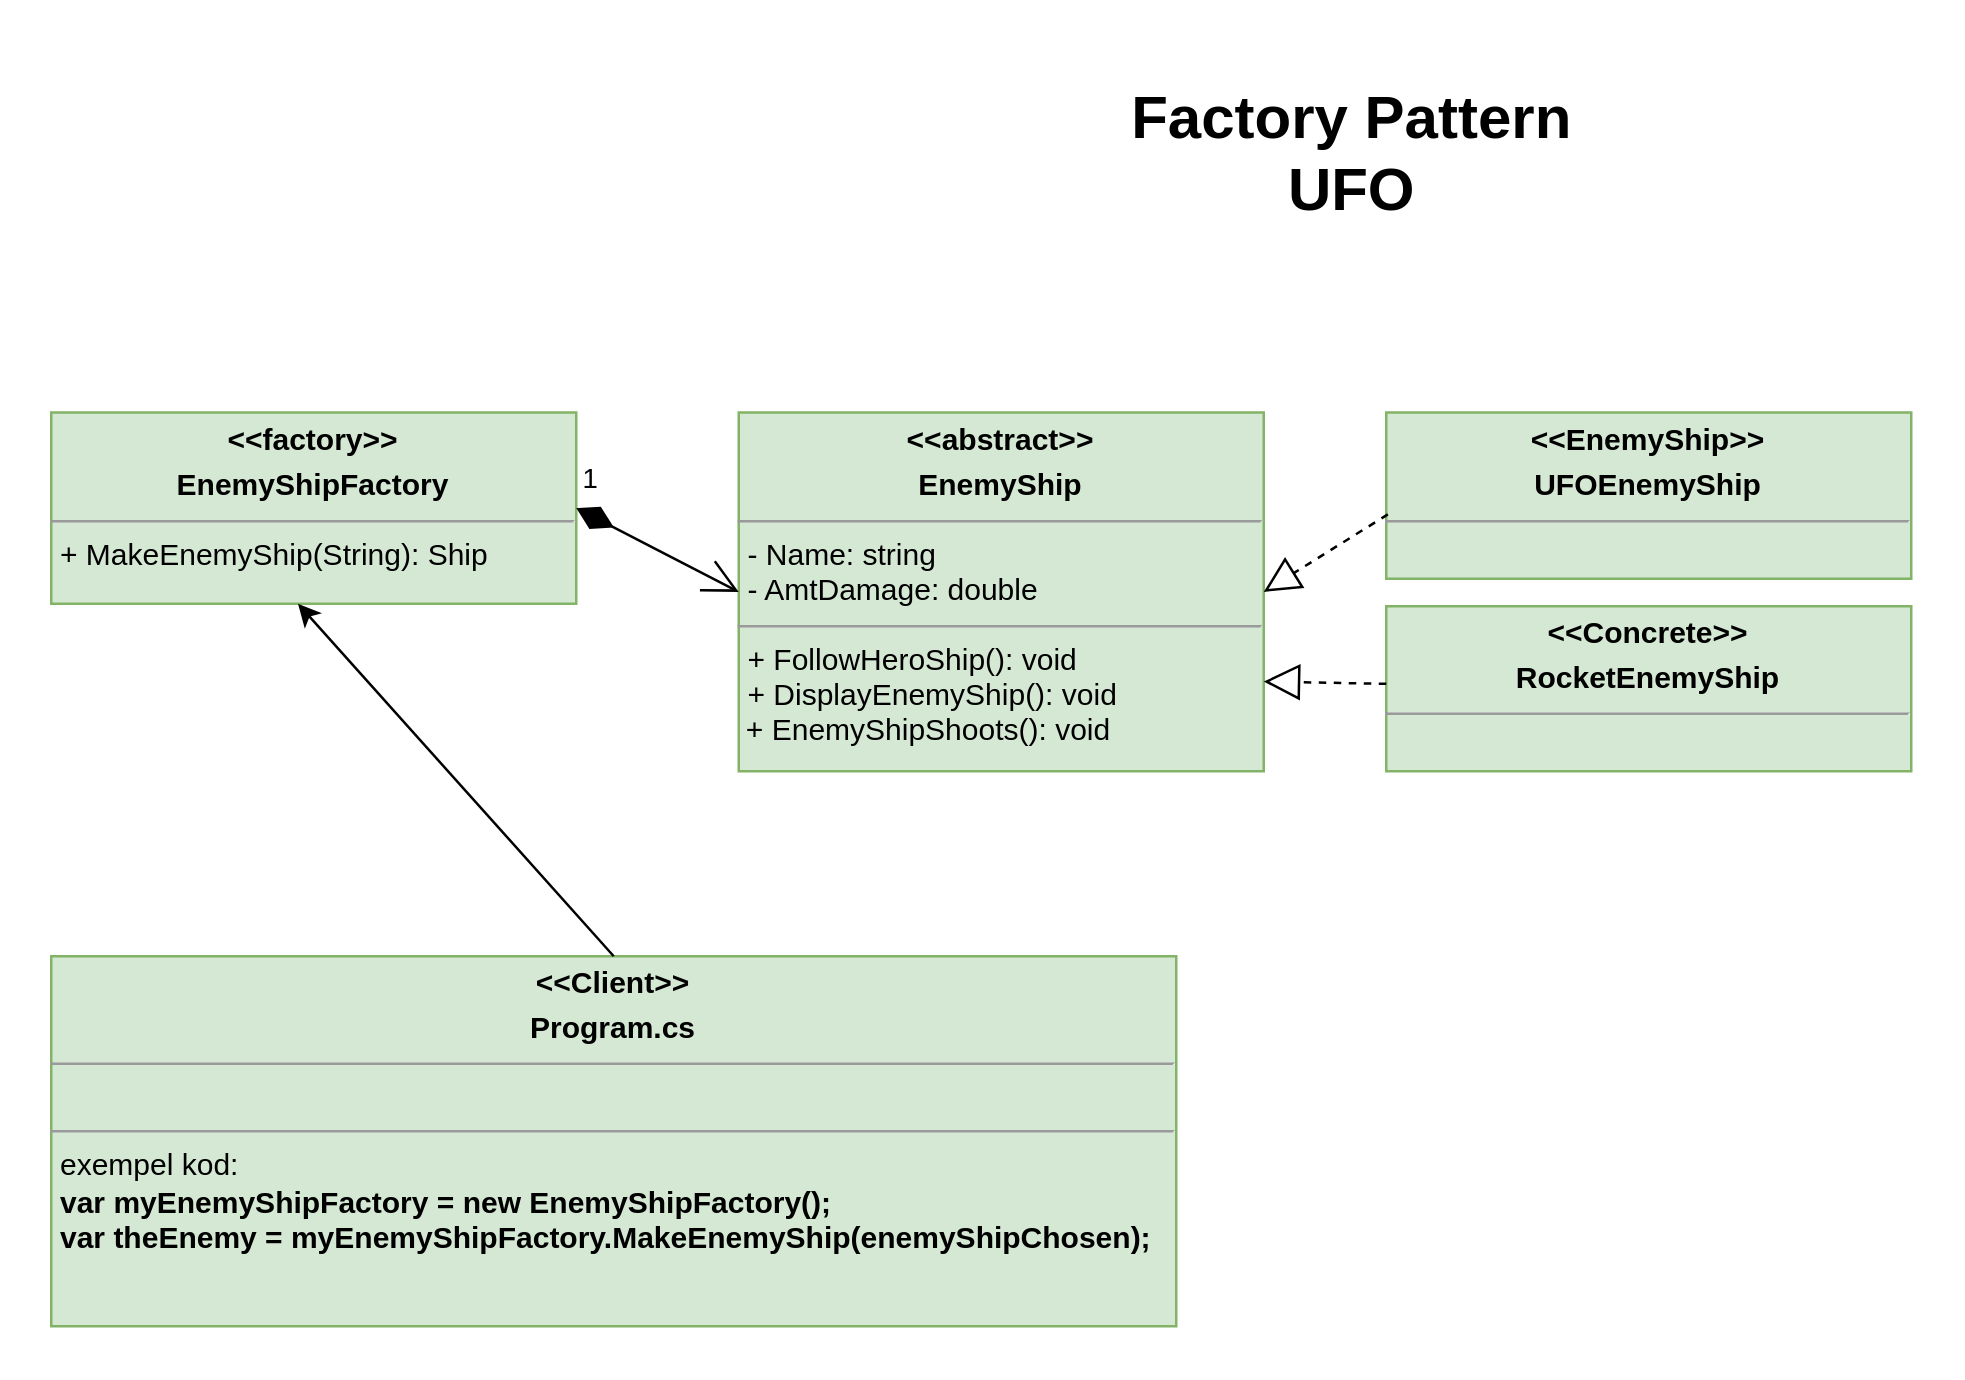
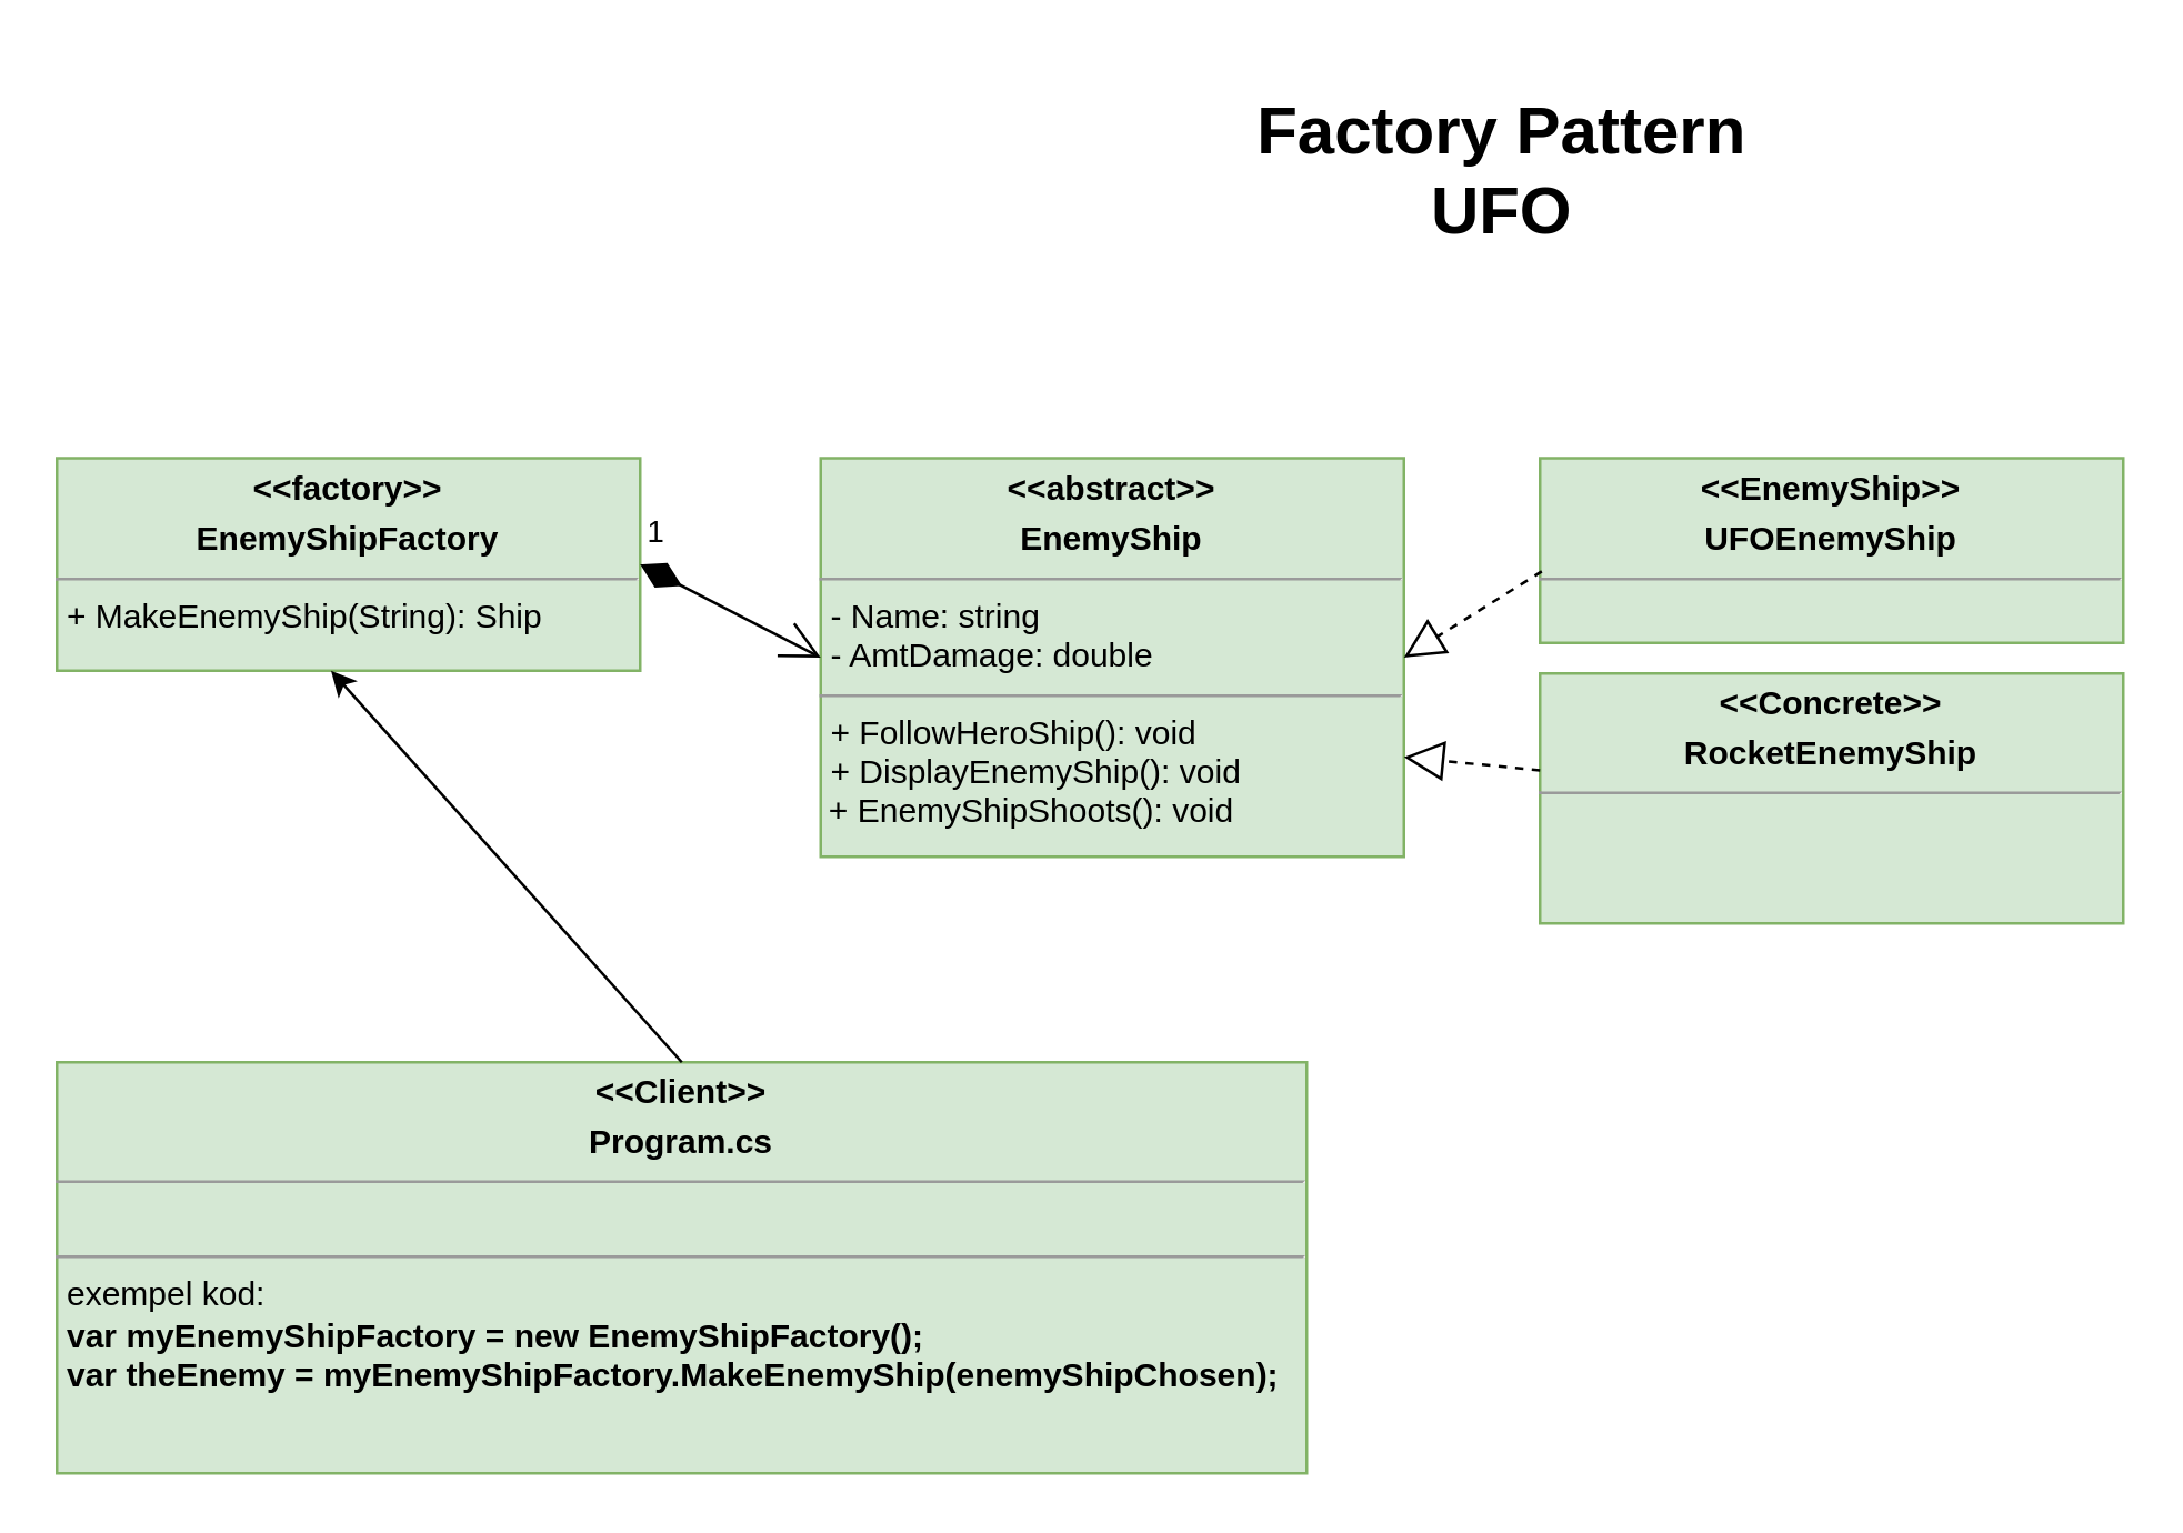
- <mxCell id="5" value="&lt;p style=&quot;margin: 0px ; margin-top: 4px ; text-align: center&quot;&gt;&lt;b style=&quot;border-color: var(--border-color); background-color: initial;&quot;&gt;&amp;lt;&amp;lt;Concrete&amp;gt;&amp;gt;&lt;/b&gt;&lt;b style=&quot;background-color: initial;&quot;&gt;&lt;br&gt;&lt;/b&gt;&lt;/p&gt;&lt;p style=&quot;margin: 0px ; margin-top: 4px ; text-align: center&quot;&gt;&lt;b style=&quot;background-color: initial;&quot;&gt;RocketEnemyShip&lt;/b&gt;&lt;br&gt;&lt;/p&gt;&lt;hr size=&quot;1&quot;&gt;&lt;p style=&quot;margin: 0px ; margin-left: 4px&quot;&gt;&lt;br&gt;&lt;/p&gt;" style="verticalAlign=top;align=left;overflow=fill;fontSize=12;fontFamily=Helvetica;html=1;rounded=0;sketch=0;labelBackgroundColor=none;fillColor=#d5e8d4;strokeColor=#82b366;" parent="1" vertex="1"><mxGeometry x="554" y="242" width="210" height="66" as="geometry" /></mxCell>
+ <mxCell id="5" value="&lt;p style=&quot;margin: 0px ; margin-top: 4px ; text-align: center&quot;&gt;&lt;b style=&quot;border-color: var(--border-color); background-color: initial;&quot;&gt;&amp;lt;&amp;lt;Concrete&amp;gt;&amp;gt;&lt;/b&gt;&lt;b style=&quot;background-color: initial;&quot;&gt;&lt;br&gt;&lt;/b&gt;&lt;/p&gt;&lt;p style=&quot;margin: 0px ; margin-top: 4px ; text-align: center&quot;&gt;&lt;b style=&quot;background-color: initial;&quot;&gt;RocketEnemyShip&lt;/b&gt;&lt;br&gt;&lt;/p&gt;&lt;hr size=&quot;1&quot;&gt;&lt;p style=&quot;margin: 0px ; margin-left: 4px&quot;&gt;&lt;br&gt;&lt;/p&gt;" style="verticalAlign=top;align=left;overflow=fill;fontSize=12;fontFamily=Helvetica;html=1;rounded=0;sketch=0;labelBackgroundColor=none;fillColor=#d5e8d4;strokeColor=#82b366;" parent="1" vertex="1"><mxGeometry x="554" y="242" width="210" height="90" as="geometry" /></mxCell>
